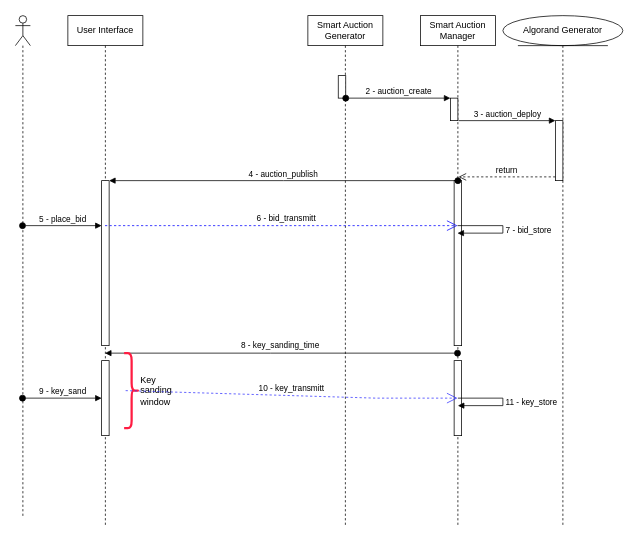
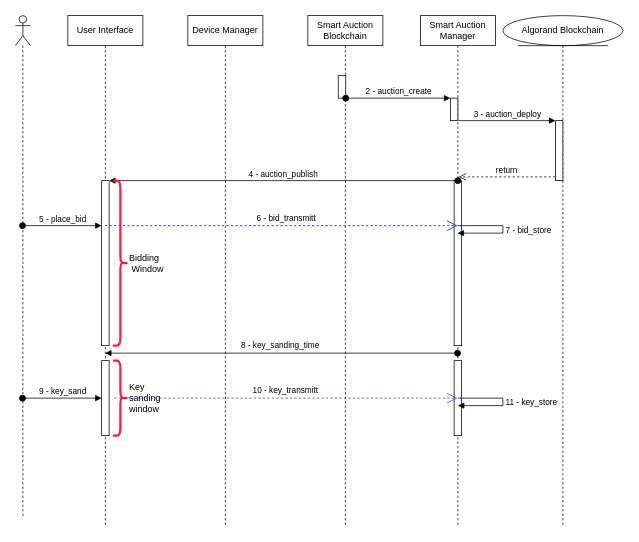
- <mxCell id="7" value="Smart Auction Generator" style="shape=umlLifeline;perimeter=lifelinePerimeter;whiteSpace=wrap;html=1;container=1;dropTarget=0;collapsible=0;recursiveResize=0;outlineConnect=0;portConstraint=eastwest;newEdgeStyle={&quot;edgeStyle&quot;:&quot;elbowEdgeStyle&quot;,&quot;elbow&quot;:&quot;vertical&quot;,&quot;curved&quot;:0,&quot;rounded&quot;:0};" vertex="1" parent="1"><mxGeometry x="410" y="20" width="100" height="680" as="geometry" /></mxCell>
+ <mxCell id="7" value="Smart Auction Blockchain" style="shape=umlLifeline;perimeter=lifelinePerimeter;whiteSpace=wrap;html=1;container=1;dropTarget=0;collapsible=0;recursiveResize=0;outlineConnect=0;portConstraint=eastwest;newEdgeStyle={&quot;edgeStyle&quot;:&quot;elbowEdgeStyle&quot;,&quot;elbow&quot;:&quot;vertical&quot;,&quot;curved&quot;:0,&quot;rounded&quot;:0};" vertex="1" parent="1"><mxGeometry x="410" y="20" width="100" height="680" as="geometry" /></mxCell>
- <mxCell id="14" value="Algorand Generator" style="shape=umlLifeline;perimeter=lifelinePerimeter;whiteSpace=wrap;html=1;container=1;dropTarget=0;collapsible=0;recursiveResize=0;outlineConnect=0;portConstraint=eastwest;newEdgeStyle={&quot;edgeStyle&quot;:&quot;elbowEdgeStyle&quot;,&quot;elbow&quot;:&quot;vertical&quot;,&quot;curved&quot;:0,&quot;rounded&quot;:0};participant=umlEntity;" vertex="1" parent="1"><mxGeometry x="670" y="20" width="160" height="680" as="geometry" /></mxCell>
+ <mxCell id="14" value="Algorand Blockchain" style="shape=umlLifeline;perimeter=lifelinePerimeter;whiteSpace=wrap;html=1;container=1;dropTarget=0;collapsible=0;recursiveResize=0;outlineConnect=0;portConstraint=eastwest;newEdgeStyle={&quot;edgeStyle&quot;:&quot;elbowEdgeStyle&quot;,&quot;elbow&quot;:&quot;vertical&quot;,&quot;curved&quot;:0,&quot;rounded&quot;:0};participant=umlEntity;" vertex="1" parent="1"><mxGeometry x="670" y="20" width="160" height="680" as="geometry" /></mxCell>
+ <mxCell id="22" value="Bidding &amp;nbsp;Window" style="shape=curlyBracket;whiteSpace=wrap;html=1;rounded=1;flipH=1;labelPosition=right;verticalLabelPosition=middle;align=left;verticalAlign=middle;size=0.5;fillColor=#f8cecc;strokeColor=#FF1C42;strokeWidth=3;" vertex="1" parent="1"><mxGeometry x="150" y="240" width="20" height="220" as="geometry" /></mxCell>
+ <mxCell id="6" value="Device Manager" style="shape=umlLifeline;perimeter=lifelinePerimeter;whiteSpace=wrap;html=1;container=1;dropTarget=0;collapsible=0;recursiveResize=0;outlineConnect=0;portConstraint=eastwest;newEdgeStyle={&quot;edgeStyle&quot;:&quot;elbowEdgeStyle&quot;,&quot;elbow&quot;:&quot;vertical&quot;,&quot;curved&quot;:0,&quot;rounded&quot;:0};" vertex="1" parent="1"><mxGeometry x="250" y="20" width="100" height="680" as="geometry" /></mxCell>
- <mxCell id="24" value="Key sanding&amp;nbsp;&lt;br&gt;window" style="shape=curlyBracket;whiteSpace=wrap;html=1;rounded=1;flipH=1;labelPosition=right;verticalLabelPosition=middle;align=left;verticalAlign=middle;size=0.5;fillColor=#f8cecc;strokeColor=#FF1C42;strokeWidth=3;" vertex="1" parent="1"><mxGeometry x="165" y="470" width="20" height="100" as="geometry" /></mxCell>
+ <mxCell id="24" value="Key sanding&amp;nbsp;&lt;br&gt;window" style="shape=curlyBracket;whiteSpace=wrap;html=1;rounded=1;flipH=1;labelPosition=right;verticalLabelPosition=middle;align=left;verticalAlign=middle;size=0.5;fillColor=#f8cecc;strokeColor=#FF1C42;strokeWidth=3;" vertex="1" parent="1"><mxGeometry x="150" y="480" width="20" height="100" as="geometry" /></mxCell>
